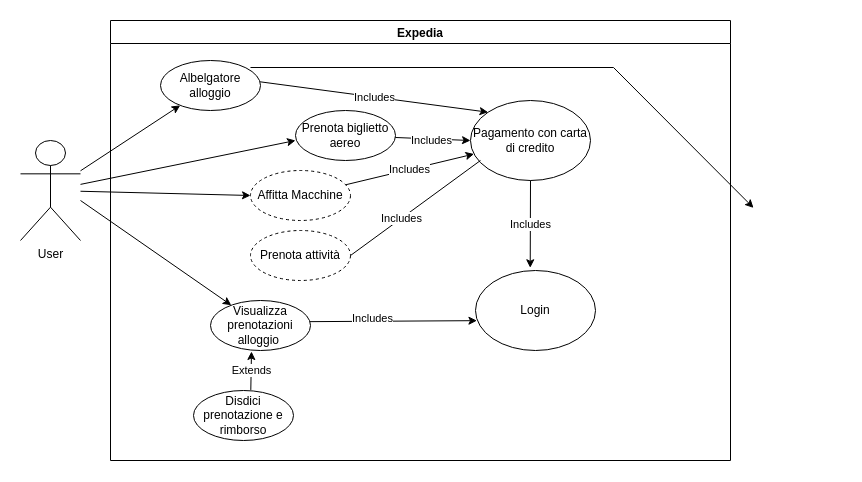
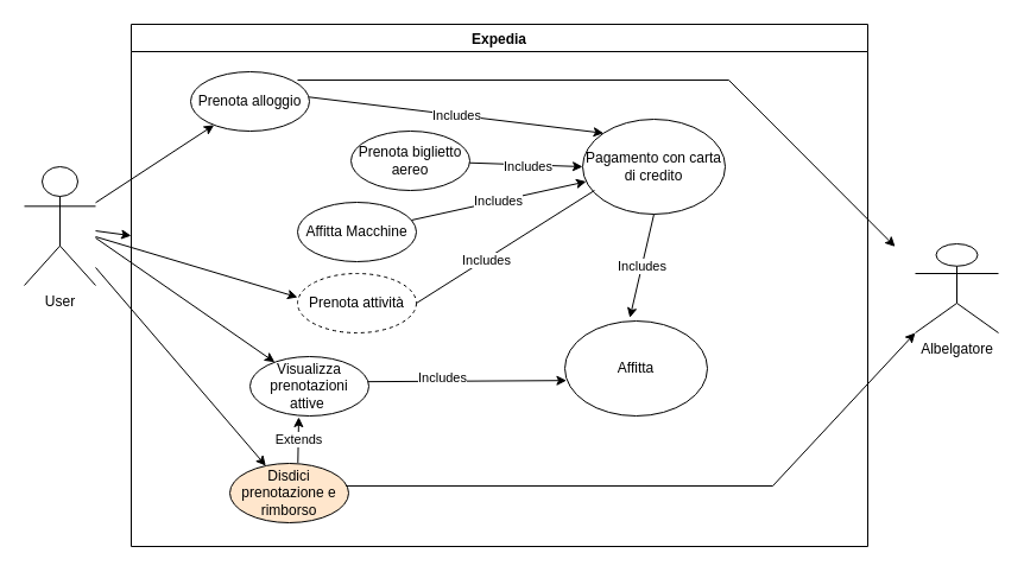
- <mxCell id="3" value="Albelgatore alloggio" style="ellipse;whiteSpace=wrap;html=1;" parent="1" vertex="1"><mxGeometry x="160" y="60" width="100" height="50" as="geometry" /></mxCell>
+ <mxCell id="3" value="Prenota alloggio" style="ellipse;whiteSpace=wrap;html=1;" parent="1" vertex="1"><mxGeometry x="160" y="60" width="100" height="50" as="geometry" /></mxCell>
- <mxCell id="10" value="Pagamento con carta di credito" style="ellipse;whiteSpace=wrap;html=1;" parent="1" vertex="1"><mxGeometry x="470" y="100" width="120" height="80" as="geometry" /></mxCell>
+ <mxCell id="10" value="Pagamento con carta di credito" style="ellipse;whiteSpace=wrap;html=1;" parent="1" vertex="1"><mxGeometry x="490" y="100" width="120" height="80" as="geometry" /></mxCell>
- <mxCell id="18" value="" style="endArrow=classic;html=1;rounded=0;entryX=0;entryY=0.6;entryDx=0;entryDy=0;entryPerimeter=0;" parent="1" source="2" target="4" edge="1"><mxGeometry width="50" height="50" relative="1" as="geometry"><mxPoint x="160" y="220" as="sourcePoint" /><mxPoint x="210" y="170" as="targetPoint" /></mxGeometry></mxCell>
+ <mxCell id="18" value="" style="endArrow=classic;html=1;rounded=0;" parent="1" source="2" target="8" edge="1"><mxGeometry width="50" height="50" relative="1" as="geometry"><mxPoint x="160" y="220" as="sourcePoint" /><mxPoint x="210" y="170" as="targetPoint" /></mxGeometry></mxCell>
- <mxCell id="19" value="" style="endArrow=classic;html=1;rounded=0;entryX=0;entryY=0.5;entryDx=0;entryDy=0;" parent="1" source="2" target="5" edge="1"><mxGeometry width="50" height="50" relative="1" as="geometry"><mxPoint x="160" y="220" as="sourcePoint" /><mxPoint x="210" y="170" as="targetPoint" /></mxGeometry></mxCell>
+ <mxCell id="19" value="" style="endArrow=classic;html=1;rounded=0;" parent="1" source="2" target="29" edge="1"><mxGeometry width="50" height="50" relative="1" as="geometry"><mxPoint x="160" y="220" as="sourcePoint" /><mxPoint x="210" y="170" as="targetPoint" /></mxGeometry></mxCell>
- <mxCell id="5" value="Affitta Macchine" style="ellipse;whiteSpace=wrap;html=1;dashed=1;" parent="1" vertex="1"><mxGeometry x="250" y="170" width="100" height="50" as="geometry" /></mxCell>
+ <mxCell id="5" value="Affitta Macchine" style="ellipse;whiteSpace=wrap;html=1;" parent="1" vertex="1"><mxGeometry x="250" y="170" width="100" height="50" as="geometry" /></mxCell>
+ <mxCell id="20" value="" style="endArrow=classic;html=1;rounded=0;entryX=0;entryY=0.4;entryDx=0;entryDy=0;entryPerimeter=0;" parent="1" source="2" target="6" edge="1"><mxGeometry width="50" height="50" relative="1" as="geometry"><mxPoint x="160" y="220" as="sourcePoint" /><mxPoint x="210" y="170" as="targetPoint" /></mxGeometry></mxCell>
+ <mxCell id="23" value="Albelgatore" style="shape=umlActor;verticalLabelPosition=bottom;verticalAlign=top;html=1;outlineConnect=0;" parent="1" vertex="1"><mxGeometry x="770" y="205" width="70" height="75" as="geometry" /></mxCell>
- <mxCell id="25" value="Login" style="ellipse;whiteSpace=wrap;html=1;" vertex="1" parent="1"><mxGeometry x="475" y="270" width="120" height="80" as="geometry" /></mxCell>
+ <mxCell id="25" value="Affitta" style="ellipse;whiteSpace=wrap;html=1;" vertex="1" parent="1"><mxGeometry x="475" y="270" width="120" height="80" as="geometry" /></mxCell>
- <mxCell id="7" value="Visualizza prenotazioni alloggio&amp;nbsp;" style="ellipse;whiteSpace=wrap;html=1;" parent="1" vertex="1"><mxGeometry x="210" y="300" width="100" height="50" as="geometry" /></mxCell>
+ <mxCell id="7" value="Visualizza prenotazioni attive&amp;nbsp;" style="ellipse;whiteSpace=wrap;html=1;" parent="1" vertex="1"><mxGeometry x="210" y="300" width="100" height="50" as="geometry" /></mxCell>
+ <mxCell id="24" value="" style="endArrow=classic;html=1;rounded=0;exitX=0.976;exitY=0.381;exitDx=0;exitDy=0;exitPerimeter=0;entryX=0;entryY=1;entryDx=0;entryDy=0;entryPerimeter=0;" edge="1" parent="1" source="8" target="23"><mxGeometry width="50" height="50" relative="1" as="geometry"><mxPoint x="450" y="280" as="sourcePoint" /><mxPoint x="500" y="230" as="targetPoint" /><Array as="points"><mxPoint x="650" y="409" /></Array></mxGeometry></mxCell>
- <mxCell id="8" value="Disdici prenotazione e rimborso" style="ellipse;whiteSpace=wrap;html=1;" parent="1" vertex="1"><mxGeometry x="193" y="390" width="100" height="50" as="geometry" /></mxCell>
+ <mxCell id="8" value="Disdici prenotazione e rimborso" style="ellipse;whiteSpace=wrap;html=1;fillColor=#ffe6cc;" parent="1" vertex="1"><mxGeometry x="193" y="390" width="100" height="50" as="geometry" /></mxCell>
